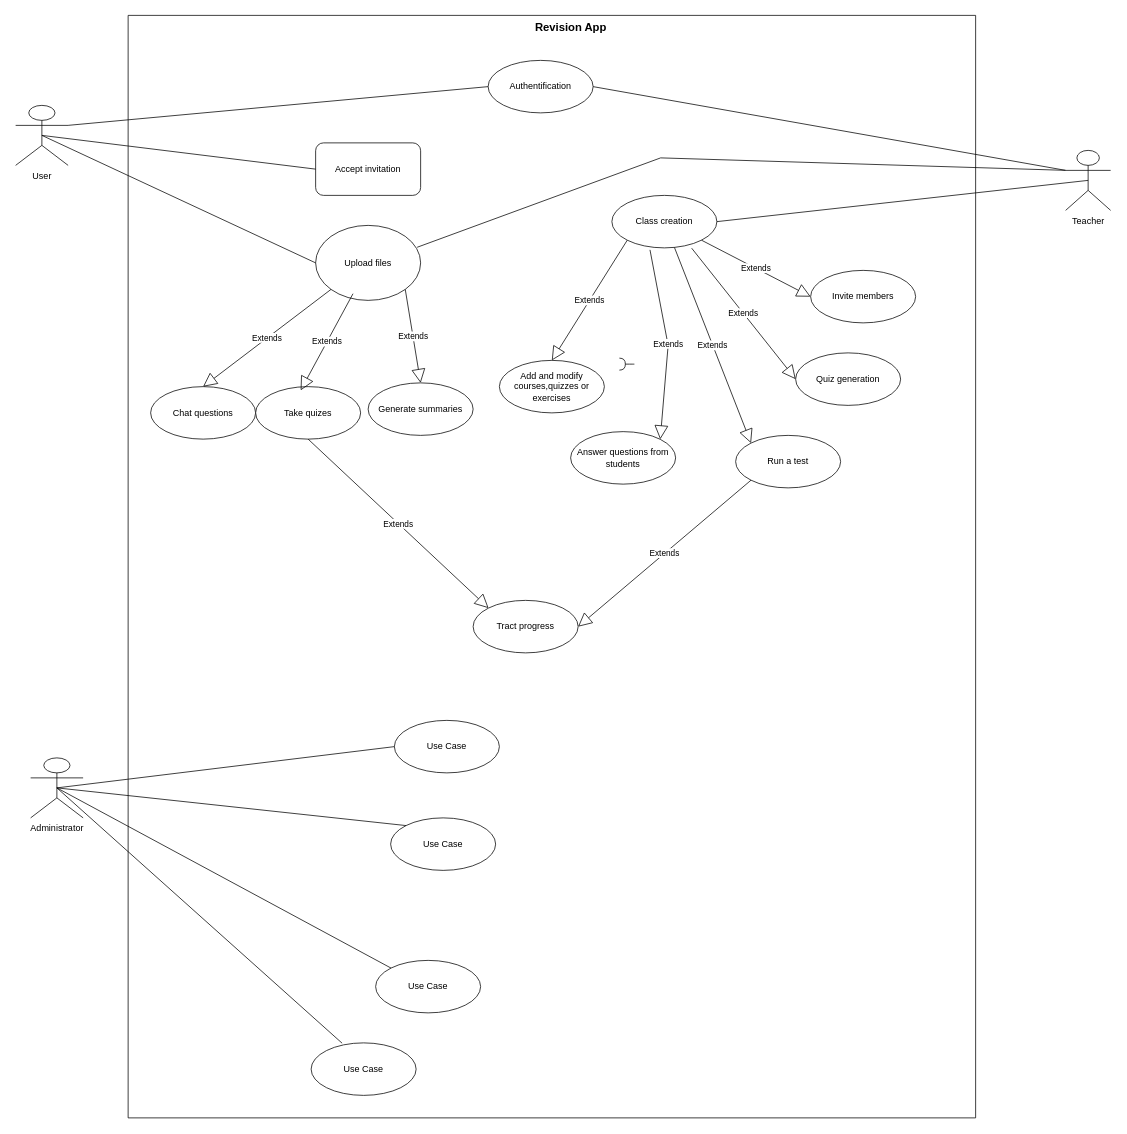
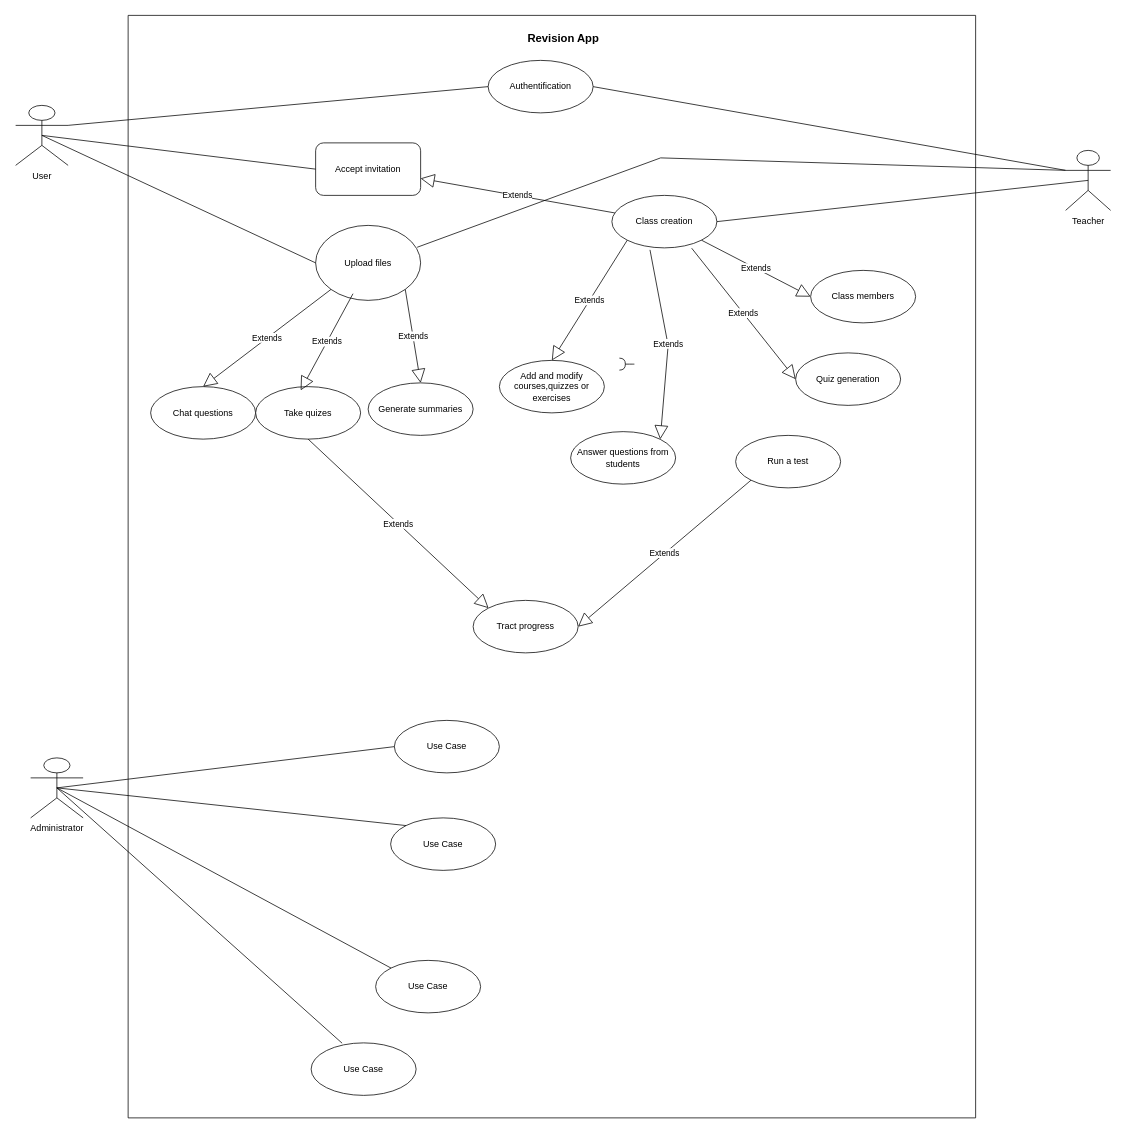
- <mxCell id="7" value="&lt;b&gt;&lt;font style=&quot;font-size: 15px;&quot;&gt;Revision App&lt;/font&gt;&lt;/b&gt;" style="text;html=1;align=center;verticalAlign=middle;resizable=0;points=[];autosize=1;strokeColor=none;fillColor=none;" vertex="1" parent="5"><mxGeometry x="530" width="120" height="30" as="geometry" /></mxCell>
+ <mxCell id="7" value="&lt;b&gt;&lt;font style=&quot;font-size: 15px;&quot;&gt;Revision App&lt;/font&gt;&lt;/b&gt;" style="text;html=1;align=center;verticalAlign=middle;resizable=0;points=[];autosize=1;strokeColor=none;fillColor=none;" vertex="1" parent="5"><mxGeometry x="520" y="15" width="120" height="30" as="geometry" /></mxCell>
- <mxCell id="15" value="Invite members" style="ellipse;whiteSpace=wrap;html=1;" vertex="1" parent="5"><mxGeometry x="910" y="340" width="140" height="70" as="geometry" /></mxCell>
+ <mxCell id="15" value="Class members" style="ellipse;whiteSpace=wrap;html=1;" vertex="1" parent="5"><mxGeometry x="910" y="340" width="140" height="70" as="geometry" /></mxCell>
- <mxCell id="24" value="Extends" style="endArrow=block;endSize=16;endFill=0;html=1;rounded=0;entryX=0;entryY=0;entryDx=0;entryDy=0;" edge="1" parent="5" source="9" target="18"><mxGeometry width="160" relative="1" as="geometry"><mxPoint x="830" y="390" as="sourcePoint" /><mxPoint x="760" y="531" as="targetPoint" /></mxGeometry></mxCell>
+ <mxCell id="24" value="Extends" style="endArrow=block;endSize=16;endFill=0;html=1;rounded=0;" edge="1" parent="5" source="9" target="10"><mxGeometry width="160" relative="1" as="geometry"><mxPoint x="830" y="390" as="sourcePoint" /><mxPoint x="760" y="531" as="targetPoint" /></mxGeometry></mxCell>
